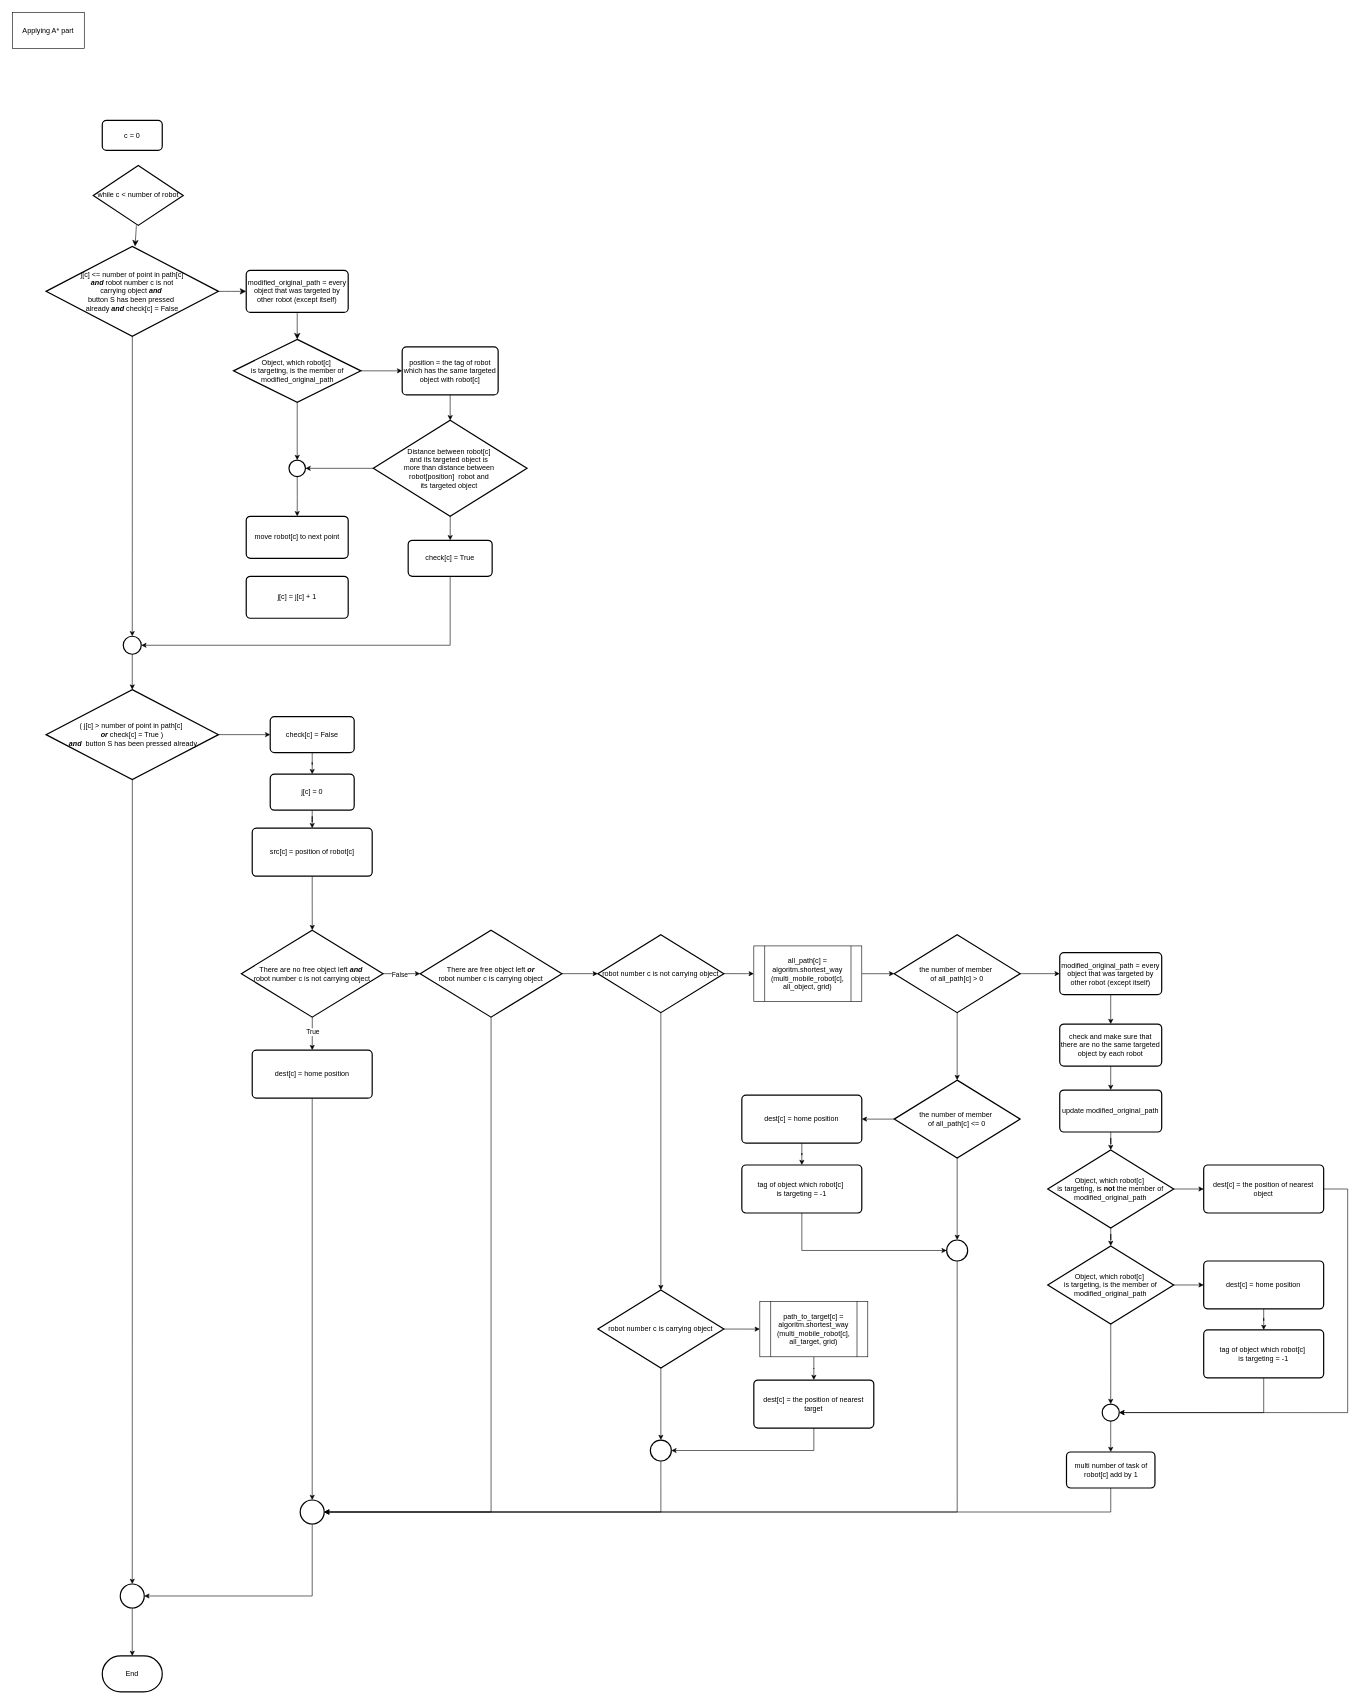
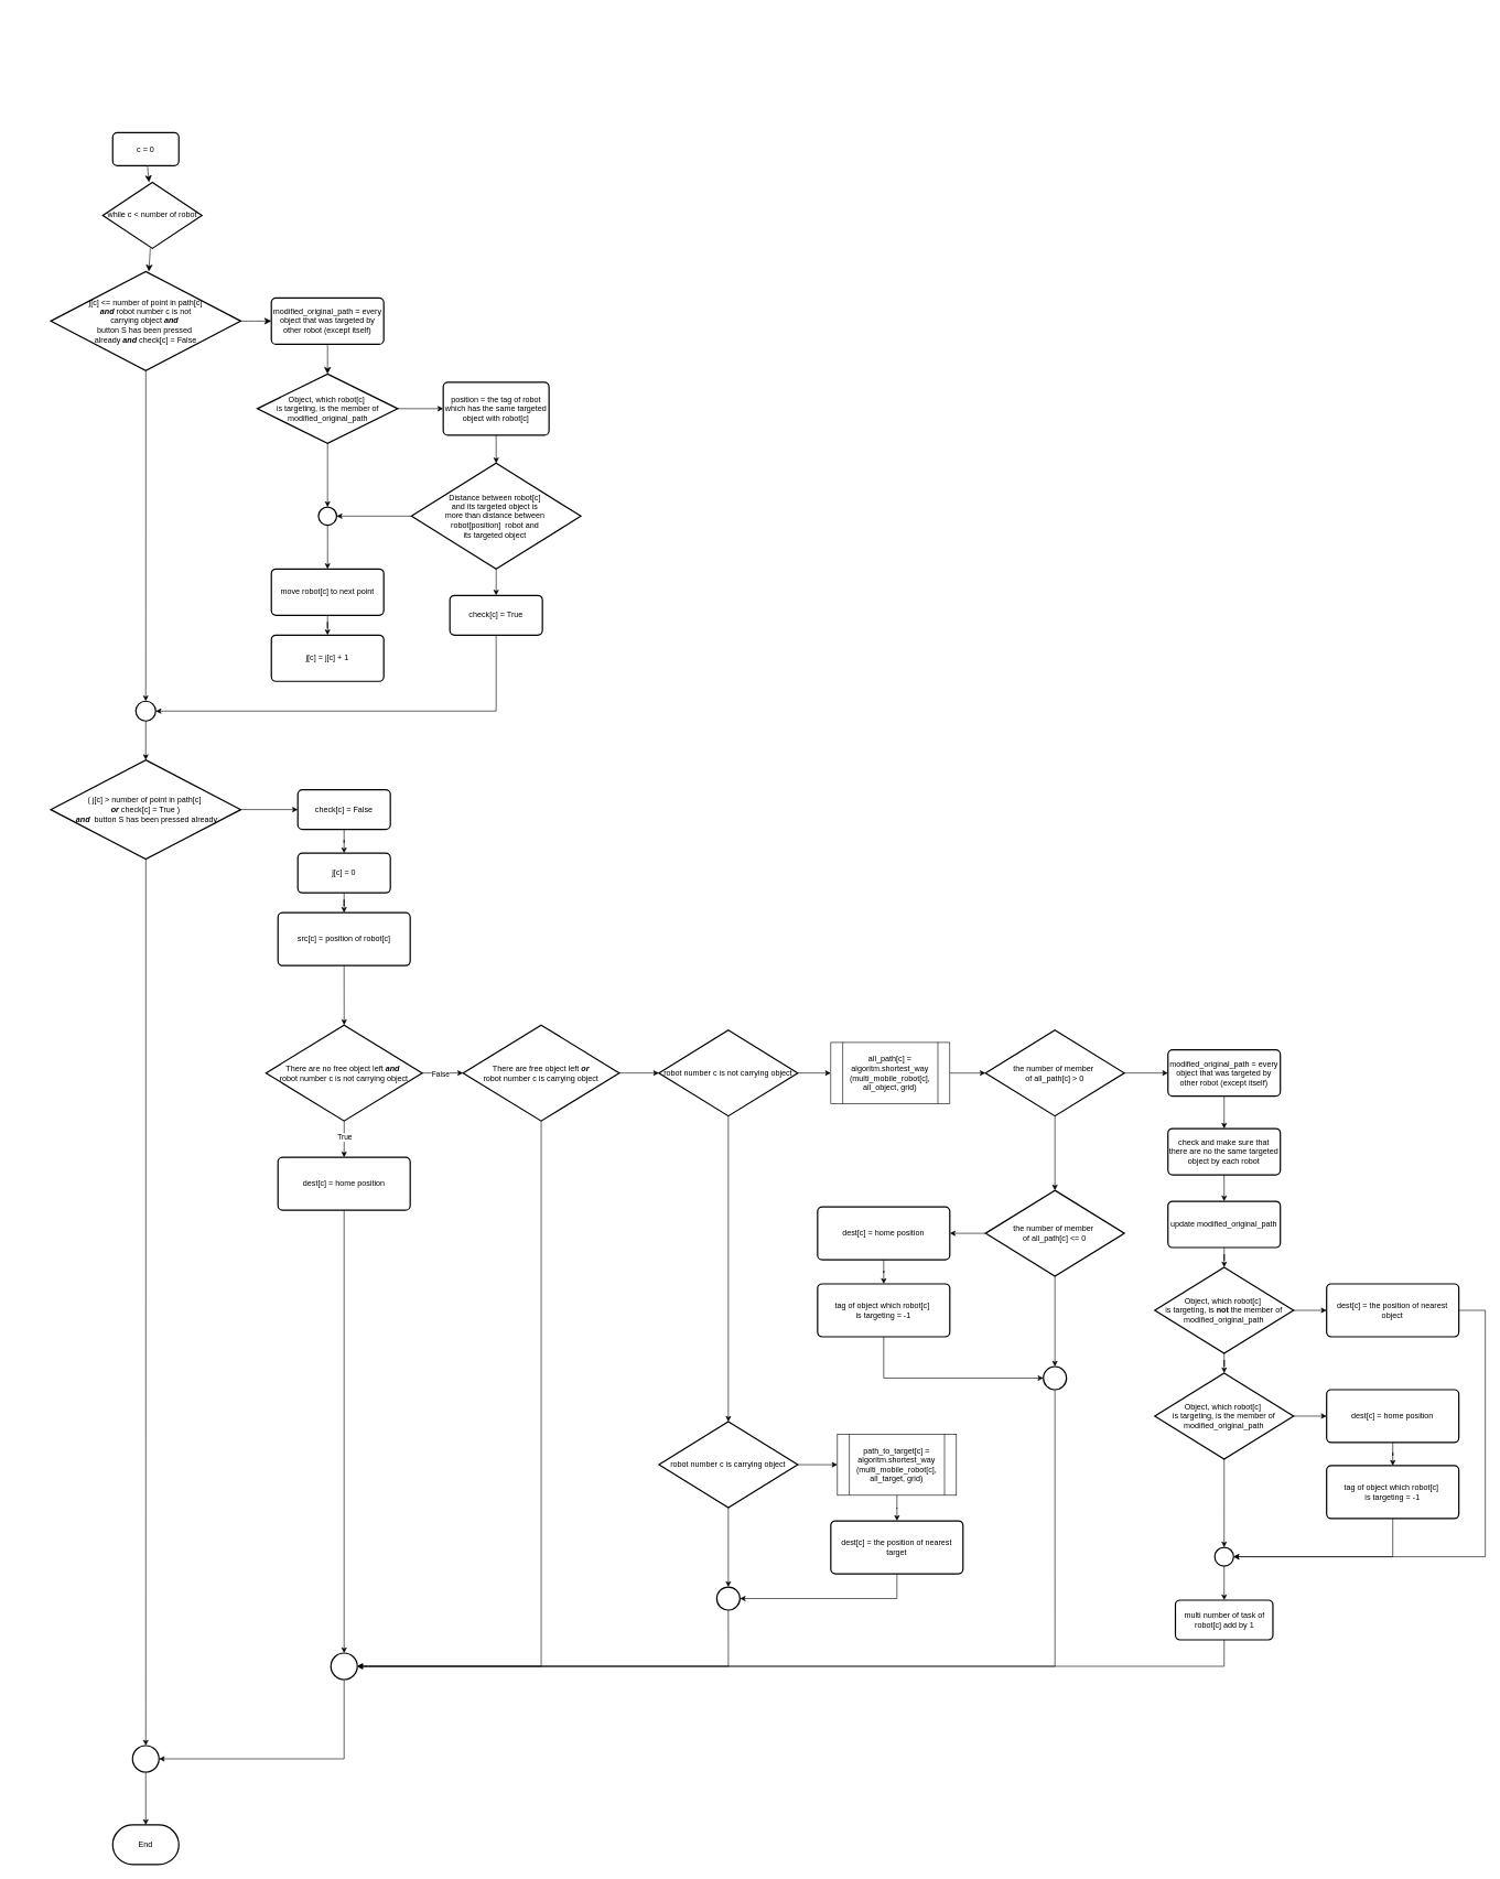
- <mxCell id="2" value="Applying A* part" style="rounded=0;whiteSpace=wrap;html=1;" vertex="1" parent="1"><mxGeometry x="20" y="20" width="120" height="60" as="geometry" /></mxCell>
+ <mxCell id="3" value="" style="edgeStyle=none;curved=1;rounded=0;orthogonalLoop=1;jettySize=auto;html=1;fontSize=12;startSize=8;endSize=8;" edge="1" parent="1" source="4" target="6"><mxGeometry relative="1" as="geometry" /></mxCell>
+ <mxCell id="24" value="" style="edgeStyle=orthogonalEdgeStyle;rounded=0;orthogonalLoop=1;jettySize=auto;html=1;" edge="1" parent="1" source="25" target="26"><mxGeometry relative="1" as="geometry" /></mxCell>
